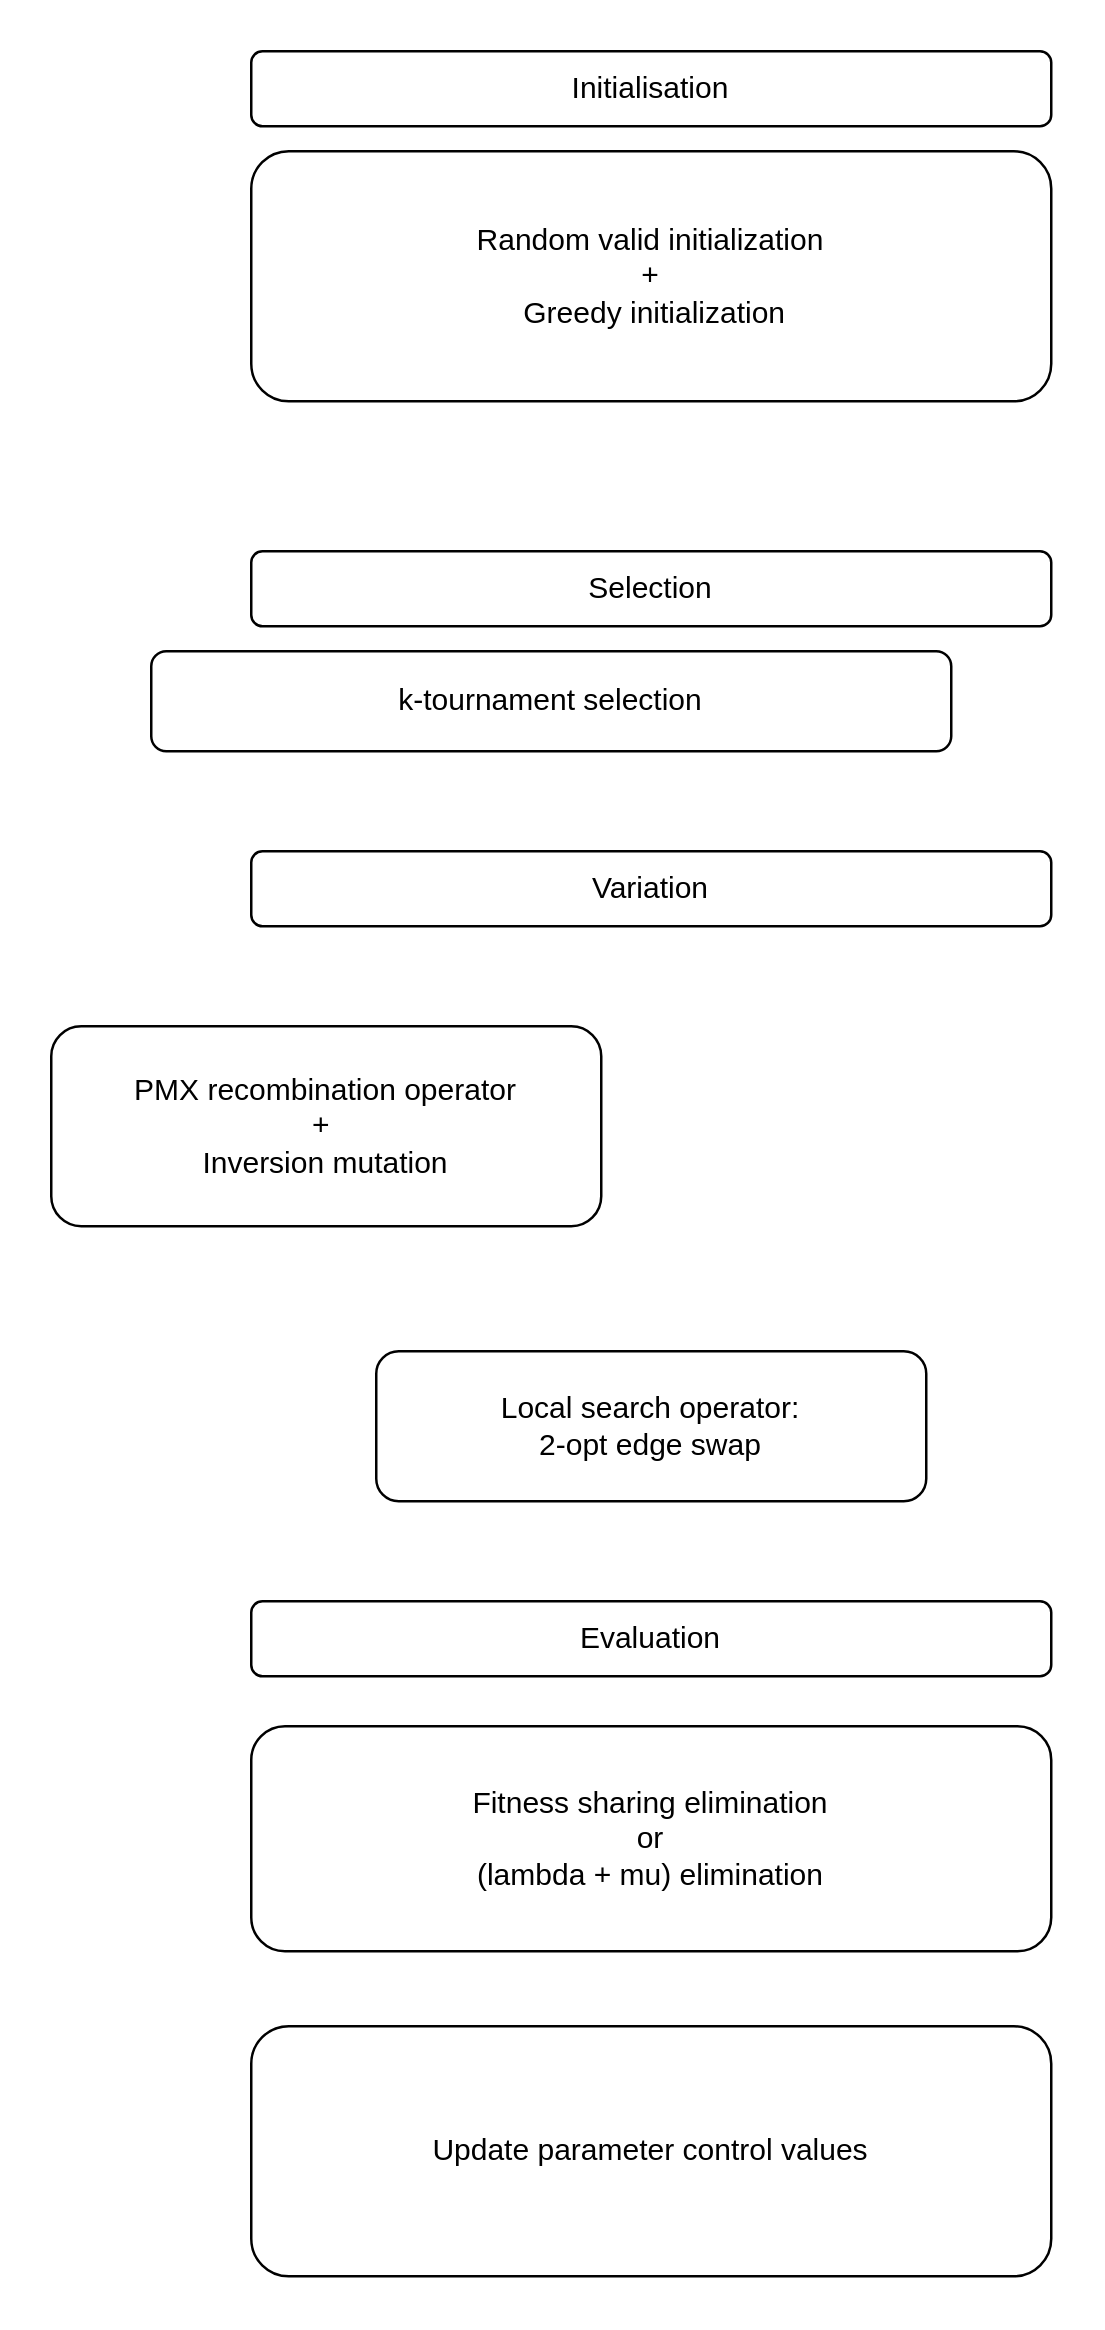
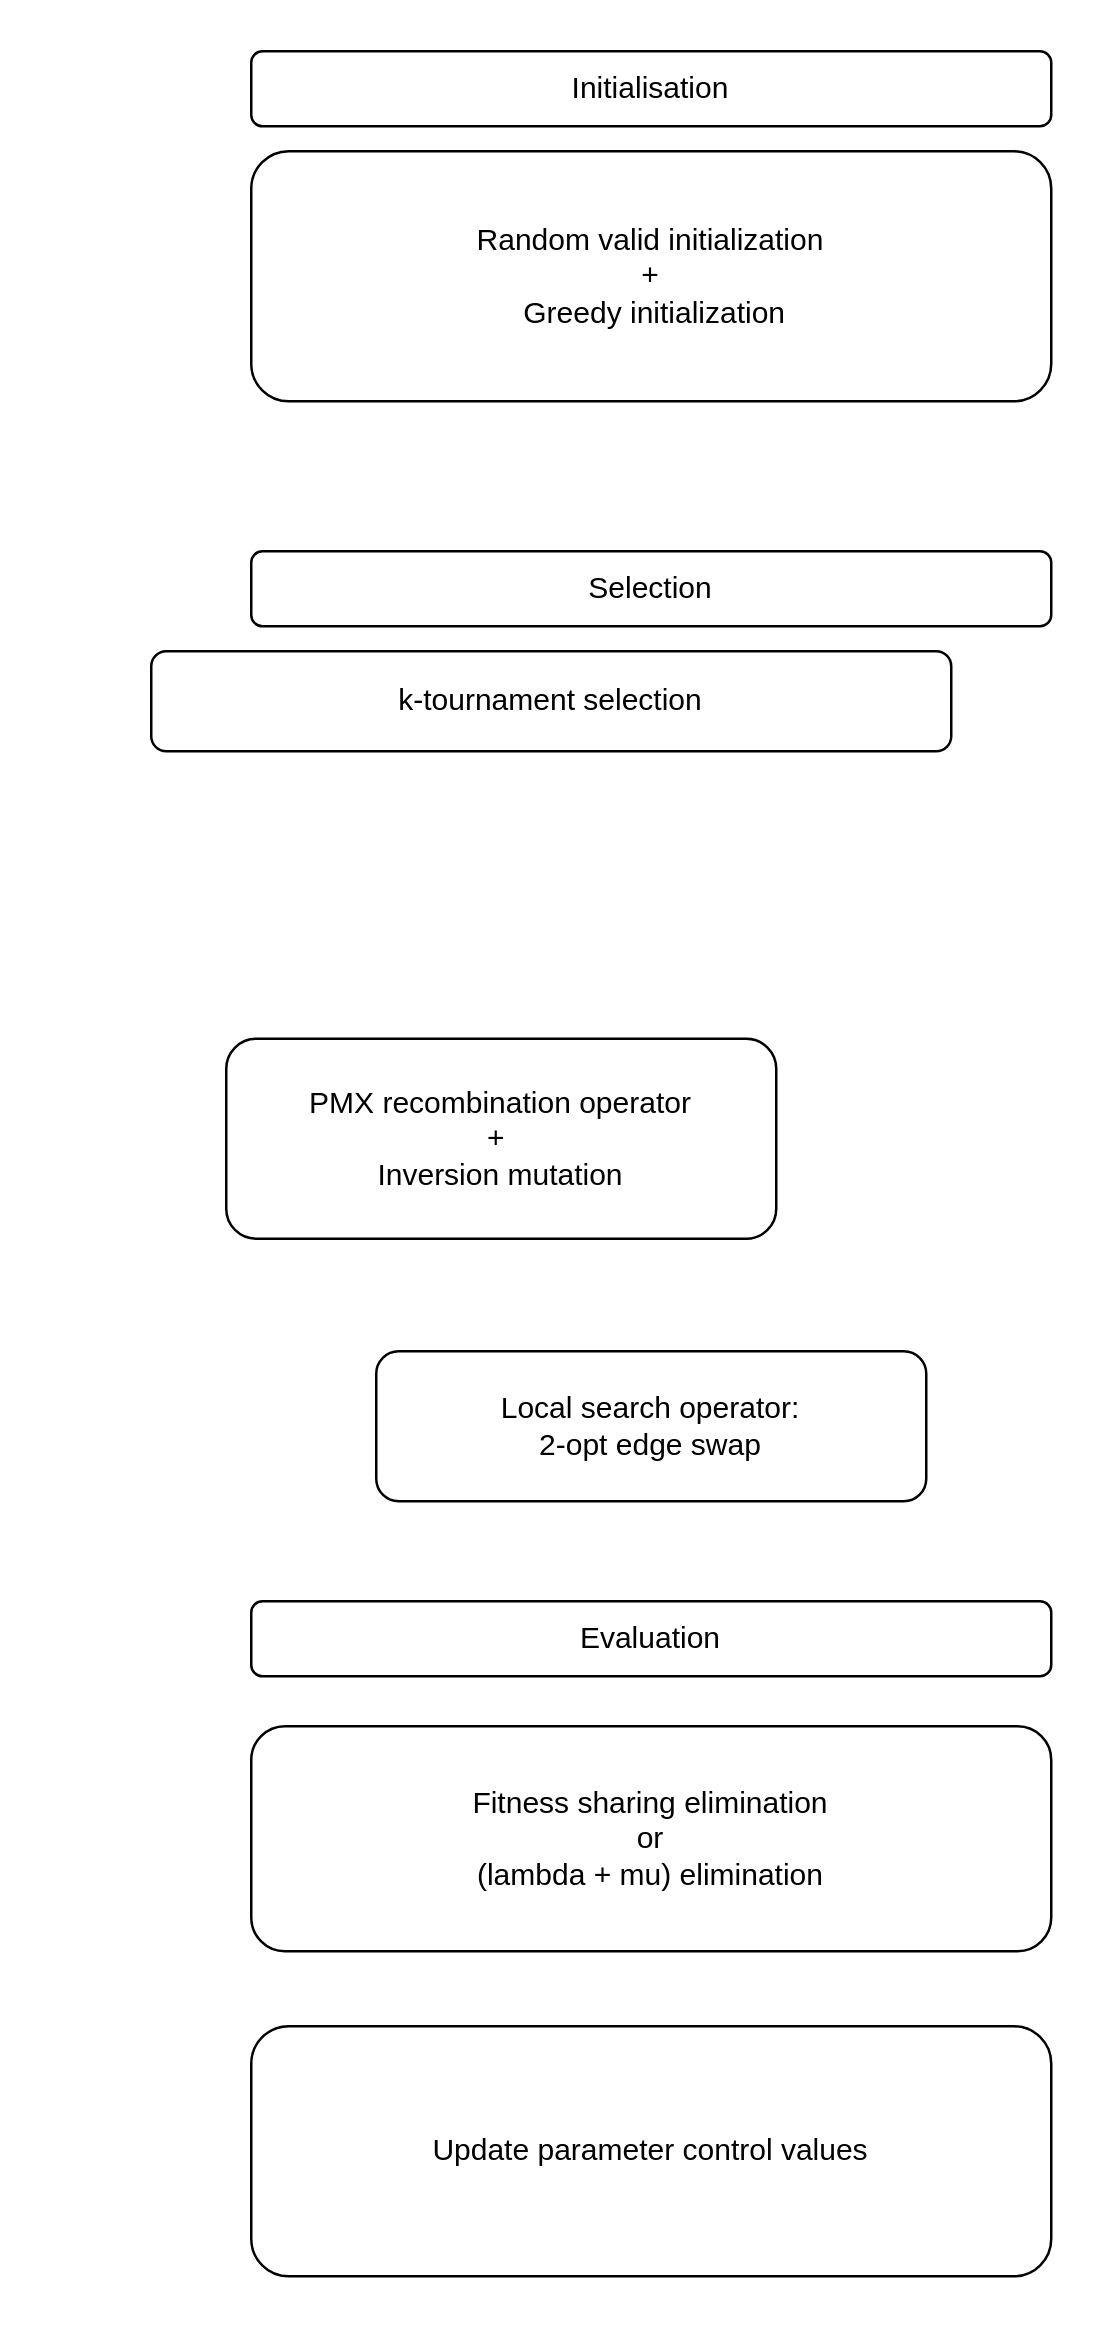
- <mxCell id="4" value="Variation" style="rounded=1;whiteSpace=wrap;html=1;" parent="1" vertex="1"><mxGeometry x="100" y="340" width="320" height="30" as="geometry" /></mxCell>
- <mxCell id="6" value="PMX recombination operator&lt;br&gt;+&amp;nbsp;&lt;br&gt;Inversion mutation" style="rounded=1;whiteSpace=wrap;html=1;" parent="1" vertex="1"><mxGeometry x="20" y="410" width="220" height="80" as="geometry" /></mxCell>
+ <mxCell id="6" value="PMX recombination operator&lt;br&gt;+&amp;nbsp;&lt;br&gt;Inversion mutation" style="rounded=1;whiteSpace=wrap;html=1;" parent="1" vertex="1"><mxGeometry x="90" y="415" width="220" height="80" as="geometry" /></mxCell>
